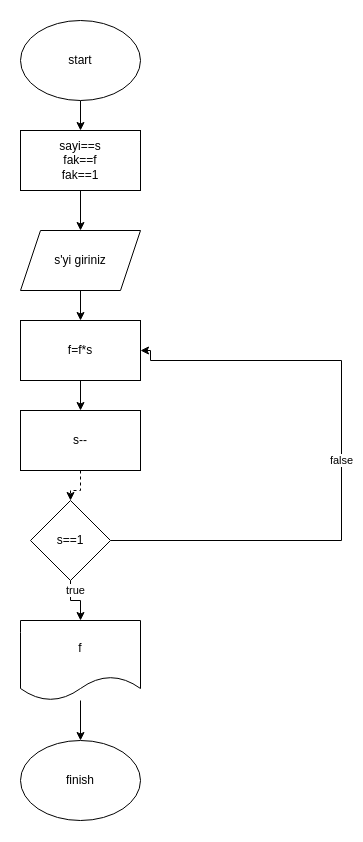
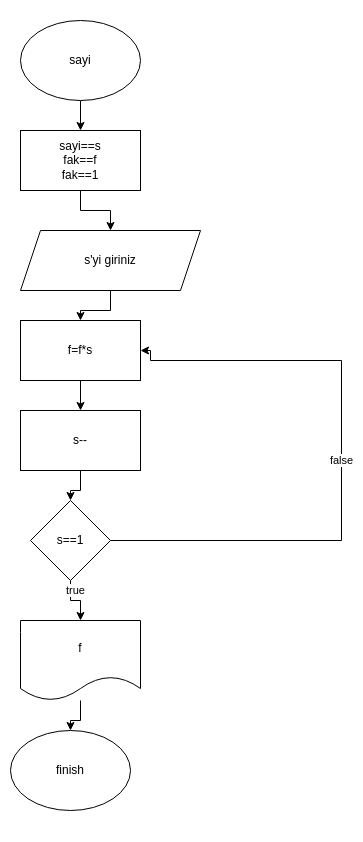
- <mxCell id="3" value="start" style="ellipse;whiteSpace=wrap;html=1;" vertex="1" parent="1"><mxGeometry x="20" width="120" height="80" as="geometry" y="20" /></mxCell>
+ <mxCell id="3" value="sayi" style="ellipse;whiteSpace=wrap;html=1;" vertex="1" parent="1"><mxGeometry x="20" width="120" height="80" as="geometry" y="20" /></mxCell>
- <mxCell id="7" value="s'yi giriniz" style="shape=parallelogram;perimeter=parallelogramPerimeter;whiteSpace=wrap;html=1;fixedSize=1;" vertex="1" parent="1"><mxGeometry x="20" y="230" width="120" height="60" as="geometry" /></mxCell>
+ <mxCell id="7" value="s'yi giriniz" style="shape=parallelogram;perimeter=parallelogramPerimeter;whiteSpace=wrap;html=1;fixedSize=1;" vertex="1" parent="1"><mxGeometry x="20" y="230" width="180" height="60" as="geometry" /></mxCell>
- <mxCell id="10" style="edgeStyle=orthogonalEdgeStyle;rounded=0;orthogonalLoop=1;jettySize=auto;html=1;dashed=1;" edge="1" parent="1" source="11" target="14"><mxGeometry relative="1" as="geometry"><mxPoint x="80" y="540" as="targetPoint" /></mxGeometry></mxCell>
+ <mxCell id="10" style="edgeStyle=orthogonalEdgeStyle;rounded=0;orthogonalLoop=1;jettySize=auto;html=1;" edge="1" parent="1" source="11" target="14"><mxGeometry relative="1" as="geometry"><mxPoint x="80" y="540" as="targetPoint" /></mxGeometry></mxCell>
- <mxCell id="17" value="finish" style="ellipse;whiteSpace=wrap;html=1;" vertex="1" parent="1"><mxGeometry x="20" y="740" width="120" height="80" as="geometry" /></mxCell>
+ <mxCell id="17" value="finish" style="ellipse;whiteSpace=wrap;html=1;" vertex="1" parent="1"><mxGeometry x="10" y="730" width="120" height="80" as="geometry" /></mxCell>
